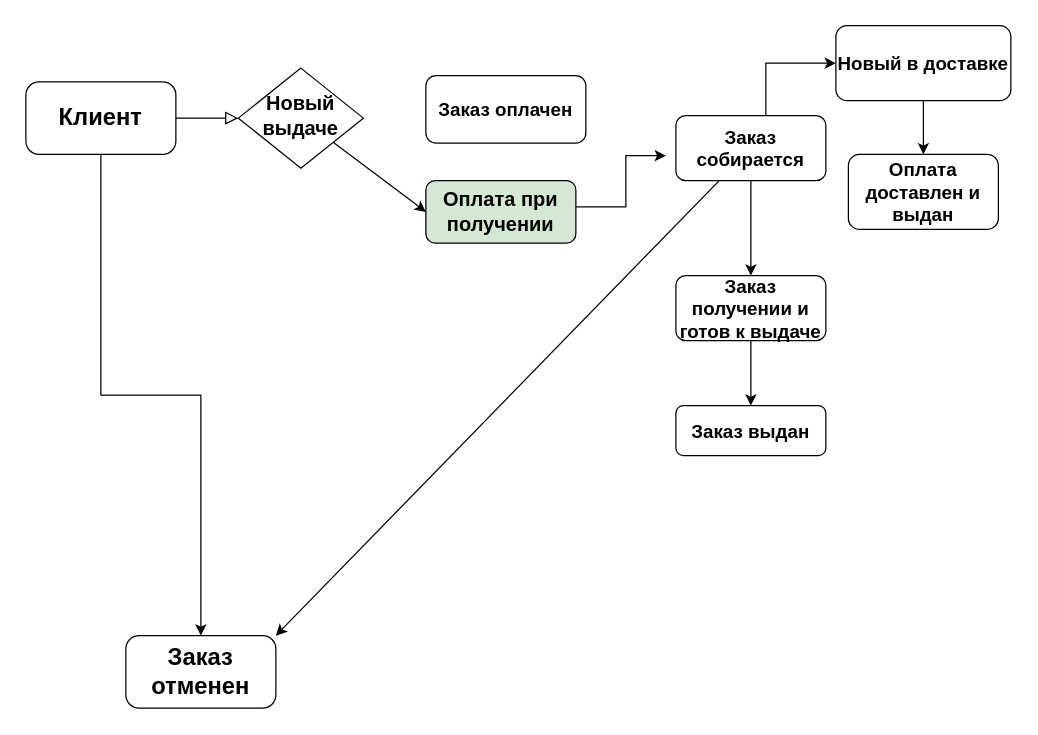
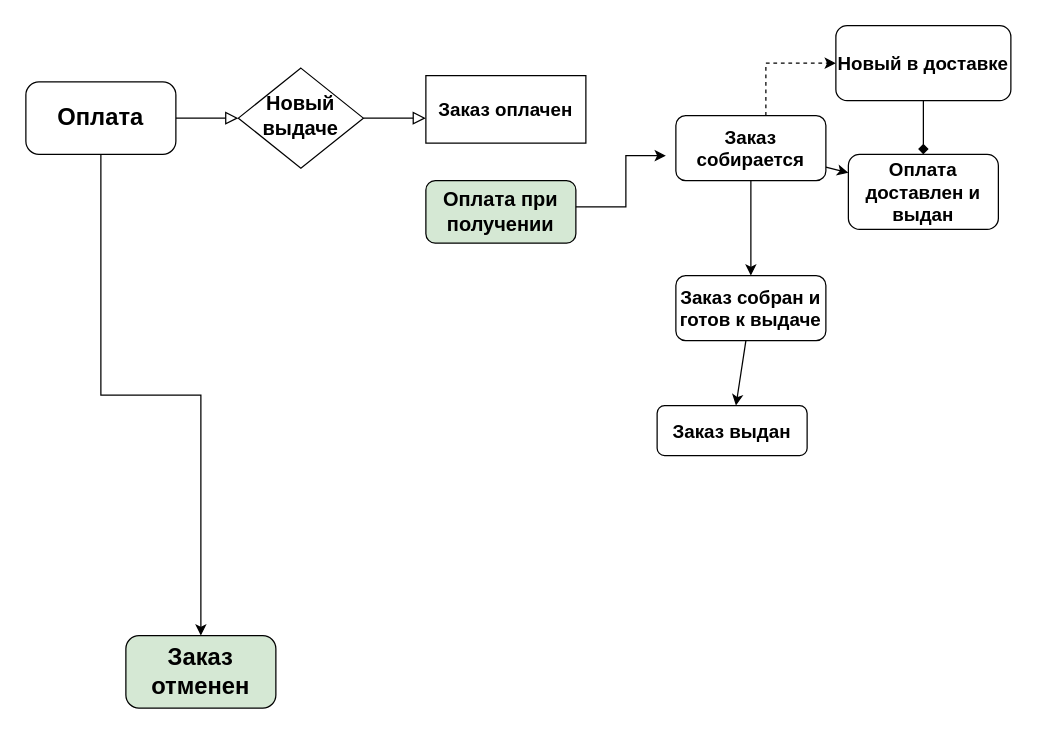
- <mxCell id="9" value="" style="edgeStyle=orthogonalEdgeStyle;rounded=0;orthogonalLoop=1;jettySize=auto;html=1;fontFamily=Helvetica;fontSize=12;fontColor=default;" edge="1" parent="1" source="12" target="14"><mxGeometry relative="1" as="geometry"><Array as="points"><mxPoint x="612" y="50" /></Array></mxGeometry></mxCell>
+ <mxCell id="9" value="" style="edgeStyle=orthogonalEdgeStyle;rounded=0;orthogonalLoop=1;jettySize=auto;html=1;fontFamily=Helvetica;fontSize=12;fontColor=default;dashed=1;" edge="1" parent="1" source="12" target="14"><mxGeometry relative="1" as="geometry"><Array as="points"><mxPoint x="612" y="50" /></Array></mxGeometry></mxCell>
- <mxCell id="8" value="Заказ оплачен" style="rounded=1;whiteSpace=wrap;html=1;fontSize=15;glass=0;strokeWidth=1;shadow=0;fontStyle=1" parent="1" vertex="1"><mxGeometry x="340" y="60" width="128" height="54" as="geometry" /></mxCell>
+ <mxCell id="8" value="Заказ оплачен" style="whiteSpace=wrap;html=1;fontSize=15;glass=0;strokeWidth=1;shadow=0;fontStyle=1;rounded=0;" parent="1" vertex="1"><mxGeometry x="340" y="60" width="128" height="54" as="geometry" /></mxCell>
- <mxCell id="4" value="&lt;span style=&quot;font-size: 19px;&quot;&gt;Клиент&lt;/span&gt;" style="rounded=1;whiteSpace=wrap;html=1;glass=0;strokeWidth=1;shadow=0;arcSize=18;fontStyle=1;fontSize=19;" parent="1" vertex="1"><mxGeometry y="65" width="120" height="58" as="geometry" x="20" /></mxCell>
+ <mxCell id="4" value="&lt;span style=&quot;font-size: 19px;&quot;&gt;Оплата&lt;/span&gt;" style="rounded=1;whiteSpace=wrap;html=1;glass=0;strokeWidth=1;shadow=0;arcSize=18;fontStyle=1;fontSize=19;" parent="1" vertex="1"><mxGeometry y="65" width="120" height="58" as="geometry" x="20" /></mxCell>
+ <mxCell id="5" value="" style="edgeStyle=orthogonalEdgeStyle;rounded=0;html=1;jettySize=auto;orthogonalLoop=1;fontSize=11;endArrow=block;endFill=0;endSize=8;strokeWidth=1;shadow=0;labelBackgroundColor=none;" parent="1" source="7" target="8" edge="1"><mxGeometry x="1" y="130" relative="1" as="geometry"><mxPoint x="50" y="10" as="offset" /><Array as="points"><mxPoint x="340" y="94" /><mxPoint x="340" y="94" /></Array></mxGeometry></mxCell>
- <mxCell id="13" value="" style="edgeStyle=none;rounded=0;orthogonalLoop=1;jettySize=auto;html=1;fontFamily=Helvetica;fontSize=12;fontColor=default;" edge="1" parent="1" source="14" target="15"><mxGeometry relative="1" as="geometry" /></mxCell>
+ <mxCell id="13" value="" style="edgeStyle=none;rounded=0;orthogonalLoop=1;jettySize=auto;html=1;fontFamily=Helvetica;fontSize=12;fontColor=default;endArrow=diamond;" edge="1" parent="1" source="14" target="15"><mxGeometry relative="1" as="geometry" /></mxCell>
- <mxCell id="6" value="" style="edgeStyle=none;rounded=0;orthogonalLoop=1;jettySize=auto;html=1;fontFamily=Helvetica;fontSize=12;fontColor=default;entryX=0;entryY=0.5;entryDx=0;entryDy=0;" edge="1" parent="1" source="7" target="17"><mxGeometry relative="1" as="geometry"><mxPoint x="240" y="224" as="targetPoint" /></mxGeometry></mxCell>
- <mxCell id="21" value="Заказ получении и готов к выдаче" style="rounded=1;whiteSpace=wrap;html=1;fontSize=15;glass=0;strokeWidth=1;shadow=0;fontStyle=1" vertex="1" parent="1"><mxGeometry x="540" y="220" width="120" height="52" as="geometry" /></mxCell>
+ <mxCell id="21" value="Заказ собран и готов к выдаче" style="rounded=1;whiteSpace=wrap;html=1;fontSize=15;glass=0;strokeWidth=1;shadow=0;fontStyle=1" vertex="1" parent="1"><mxGeometry x="540" y="220" width="120" height="52" as="geometry" /></mxCell>
- <mxCell id="10" value="" style="edgeStyle=none;rounded=0;orthogonalLoop=1;jettySize=auto;html=1;fontFamily=Helvetica;fontSize=12;fontColor=default;entryX=1;entryY=0;entryDx=0;entryDy=0;" edge="1" parent="1" source="12" target="19"><mxGeometry relative="1" as="geometry"><mxPoint x="600" y="224" as="targetPoint" /></mxGeometry></mxCell>
+ <mxCell id="10" value="" style="edgeStyle=none;rounded=0;orthogonalLoop=1;jettySize=auto;html=1;fontFamily=Helvetica;fontSize=12;fontColor=default;" edge="1" parent="1" source="12" target="15"><mxGeometry relative="1" as="geometry"><mxPoint x="600" y="224" as="targetPoint" /></mxGeometry></mxCell>
- <mxCell id="18" value="Заказ выдан" style="rounded=1;whiteSpace=wrap;html=1;fontSize=15;glass=0;strokeWidth=1;shadow=0;fontStyle=1" vertex="1" parent="1"><mxGeometry x="540" y="324" width="120" height="40" as="geometry" /></mxCell>
+ <mxCell id="18" value="Заказ выдан" style="rounded=1;whiteSpace=wrap;html=1;fontSize=15;glass=0;strokeWidth=1;shadow=0;fontStyle=1" vertex="1" parent="1"><mxGeometry x="525" y="324" width="120" height="40" as="geometry" /></mxCell>
- <mxCell id="19" value="&lt;span style=&quot;font-size: 19px;&quot;&gt;Заказ отменен&lt;/span&gt;" style="rounded=1;whiteSpace=wrap;html=1;glass=0;strokeWidth=1;shadow=0;arcSize=18;fontStyle=1;fontSize=19;" vertex="1" parent="1"><mxGeometry x="100" y="508" width="120" height="58" as="geometry" /></mxCell>
+ <mxCell id="19" value="&lt;span style=&quot;font-size: 19px;&quot;&gt;Заказ отменен&lt;/span&gt;" style="rounded=1;whiteSpace=wrap;html=1;glass=0;strokeWidth=1;shadow=0;arcSize=18;fontStyle=1;fontSize=19;fillColor=#d5e8d4;" vertex="1" parent="1"><mxGeometry x="100" y="508" width="120" height="58" as="geometry" /></mxCell>
